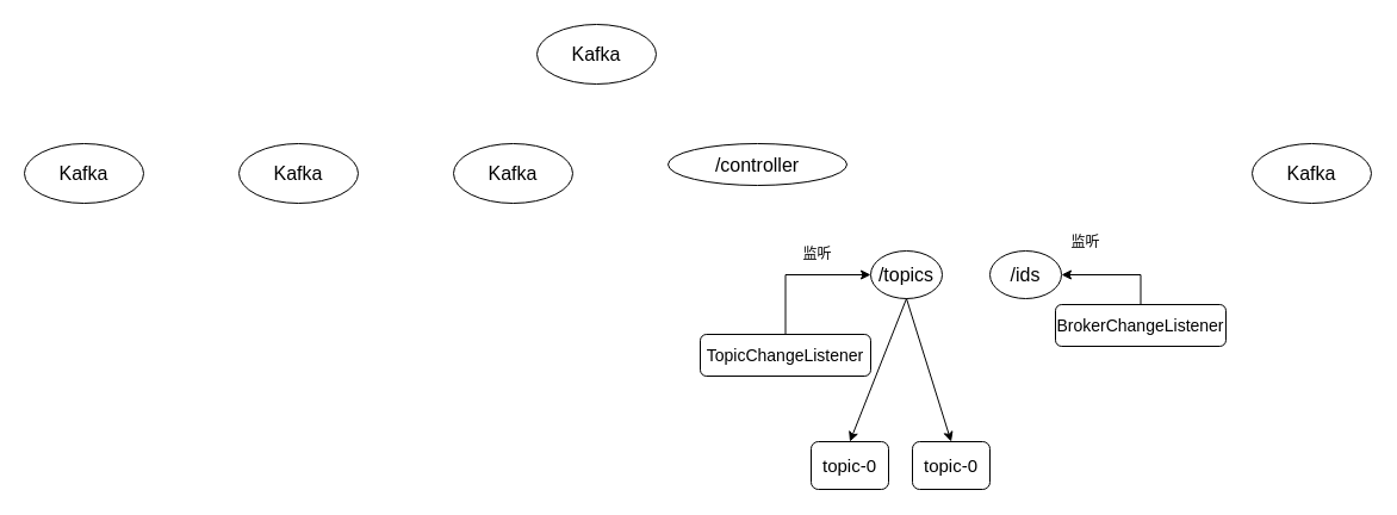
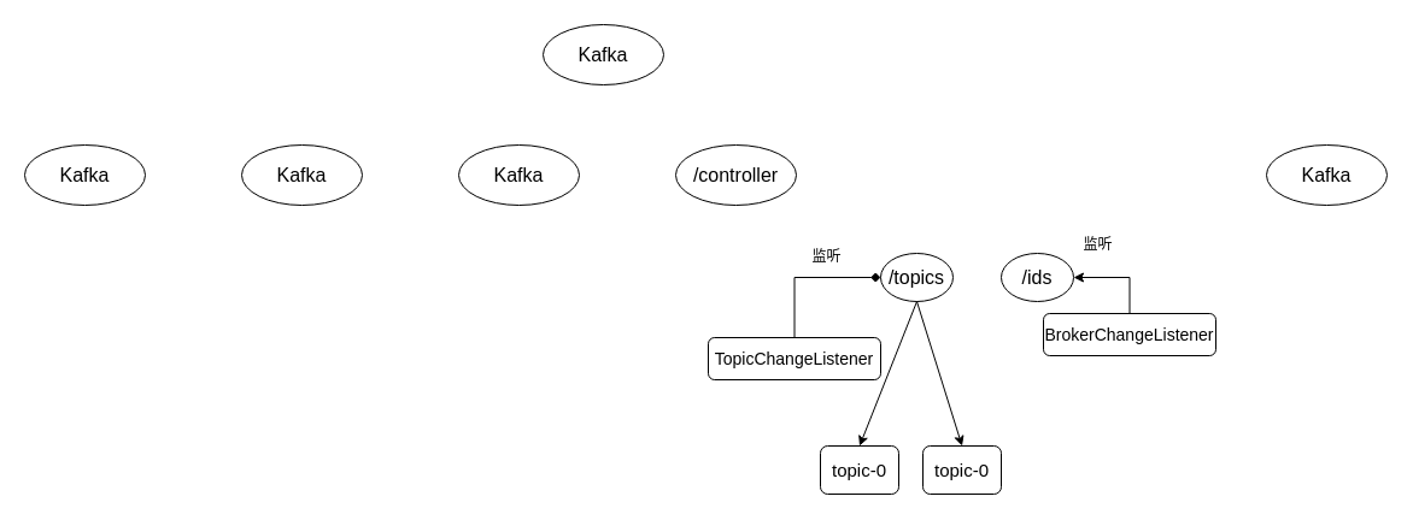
- <mxCell id="5" value="&lt;font style=&quot;font-size: 16px;&quot;&gt;/controller&lt;/font&gt;" style="ellipse;whiteSpace=wrap;html=1;fontSize=15;" vertex="1" parent="1"><mxGeometry x="560" y="120" width="150" height="35" as="geometry" /></mxCell>
+ <mxCell id="5" value="&lt;font style=&quot;font-size: 16px;&quot;&gt;/controller&lt;/font&gt;" style="ellipse;whiteSpace=wrap;html=1;fontSize=15;" vertex="1" parent="1"><mxGeometry x="560" y="120" width="100" height="50" as="geometry" /></mxCell>
- <mxCell id="13" style="edgeStyle=orthogonalEdgeStyle;rounded=0;orthogonalLoop=1;jettySize=auto;html=1;exitX=0.5;exitY=0;exitDx=0;exitDy=0;entryX=0;entryY=0.5;entryDx=0;entryDy=0;" edge="1" parent="1" source="14" target="9"><mxGeometry relative="1" as="geometry" /></mxCell>
+ <mxCell id="13" style="edgeStyle=orthogonalEdgeStyle;rounded=0;orthogonalLoop=1;jettySize=auto;html=1;exitX=0.5;exitY=0;exitDx=0;exitDy=0;entryX=0;entryY=0.5;entryDx=0;entryDy=0;endArrow=diamond;" edge="1" parent="1" source="14" target="9"><mxGeometry relative="1" as="geometry" /></mxCell>
- <mxCell id="11" value="&lt;font style=&quot;font-size: 14px;&quot;&gt;BrokerChangeListener&lt;/font&gt;" style="rounded=1;whiteSpace=wrap;html=1;" vertex="1" parent="1"><mxGeometry x="885" y="255" width="143" height="35" as="geometry" /></mxCell>
+ <mxCell id="11" value="&lt;font style=&quot;font-size: 14px;&quot;&gt;BrokerChangeListener&lt;/font&gt;" style="rounded=1;whiteSpace=wrap;html=1;" vertex="1" parent="1"><mxGeometry x="865" y="260" width="143" height="35" as="geometry" /></mxCell>
